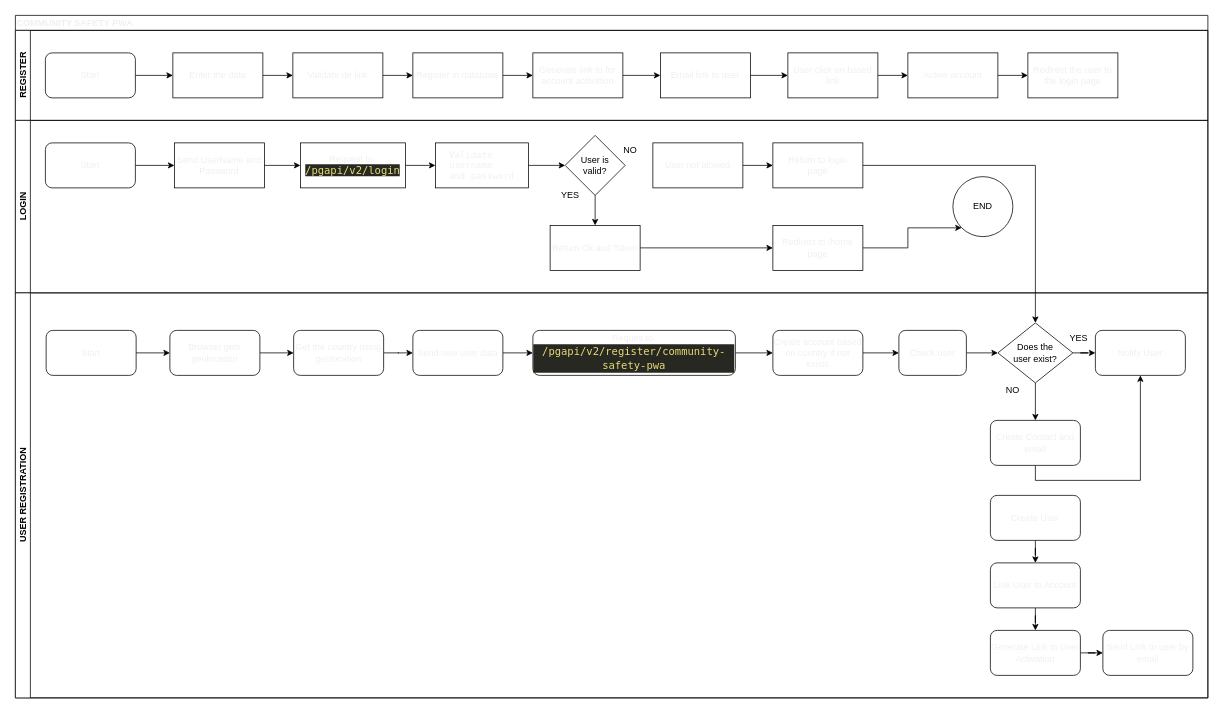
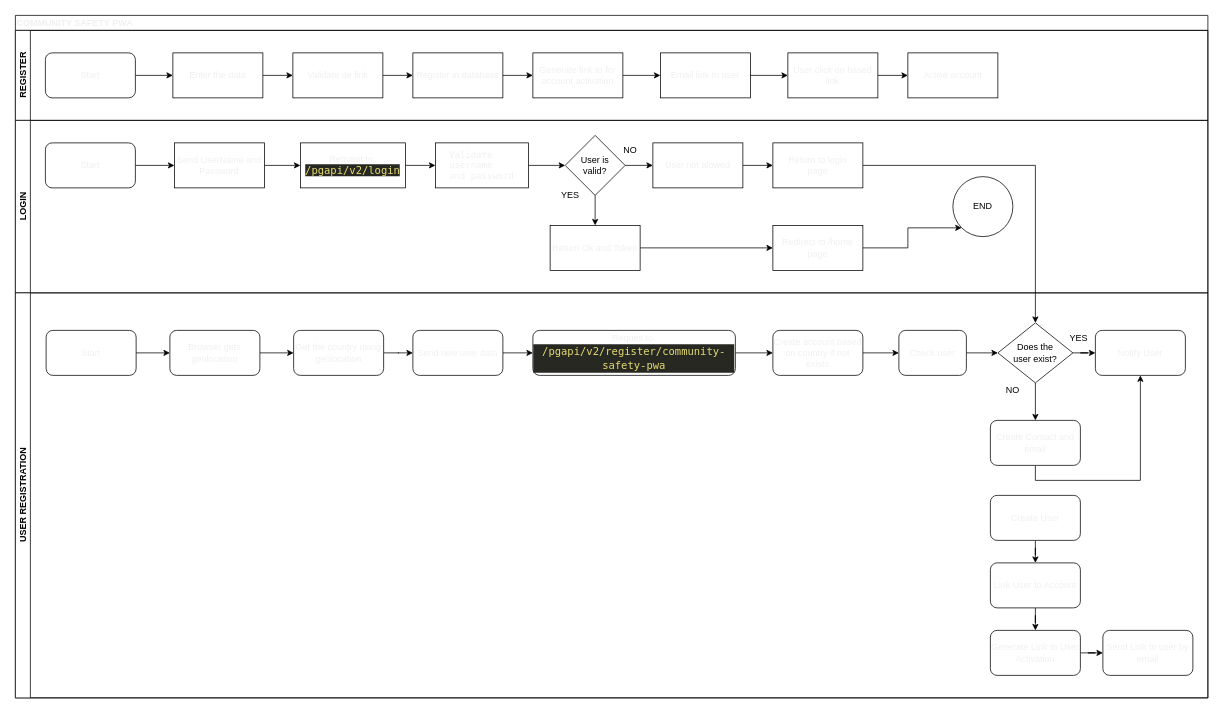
- <mxCell id="18" style="edgeStyle=orthogonalEdgeStyle;rounded=0;orthogonalLoop=1;jettySize=auto;html=1;entryX=0;entryY=0.5;entryDx=0;entryDy=0;fontSize=12;fontColor=#f0f0f0;" parent="3" source="19" target="20" edge="1"><mxGeometry relative="1" as="geometry" /></mxCell>
- <mxCell id="20" value="Redirect the user to the login page" style="rounded=0;whiteSpace=wrap;html=1;labelBackgroundColor=none;fontSize=12;fontColor=#f0f0f0;align=center;" parent="3" vertex="1"><mxGeometry x="1350" y="30" width="120" height="60" as="geometry" /></mxCell>
+ <mxCell id="32" style="edgeStyle=orthogonalEdgeStyle;rounded=0;orthogonalLoop=1;jettySize=auto;html=1;exitX=1;exitY=0.5;exitDx=0;exitDy=0;entryX=0;entryY=0.5;entryDx=0;entryDy=0;" parent="21" source="33" target="31" edge="1"><mxGeometry relative="1" as="geometry" /></mxCell>
